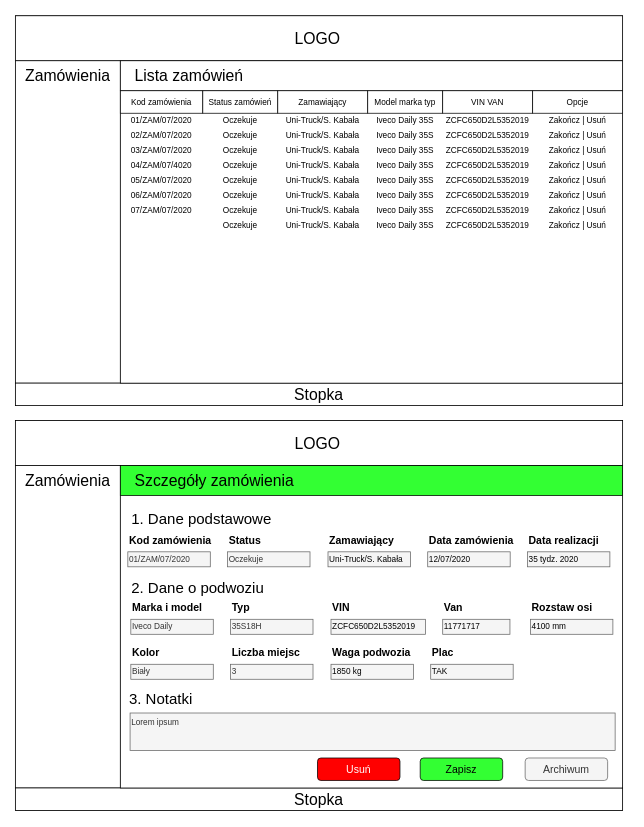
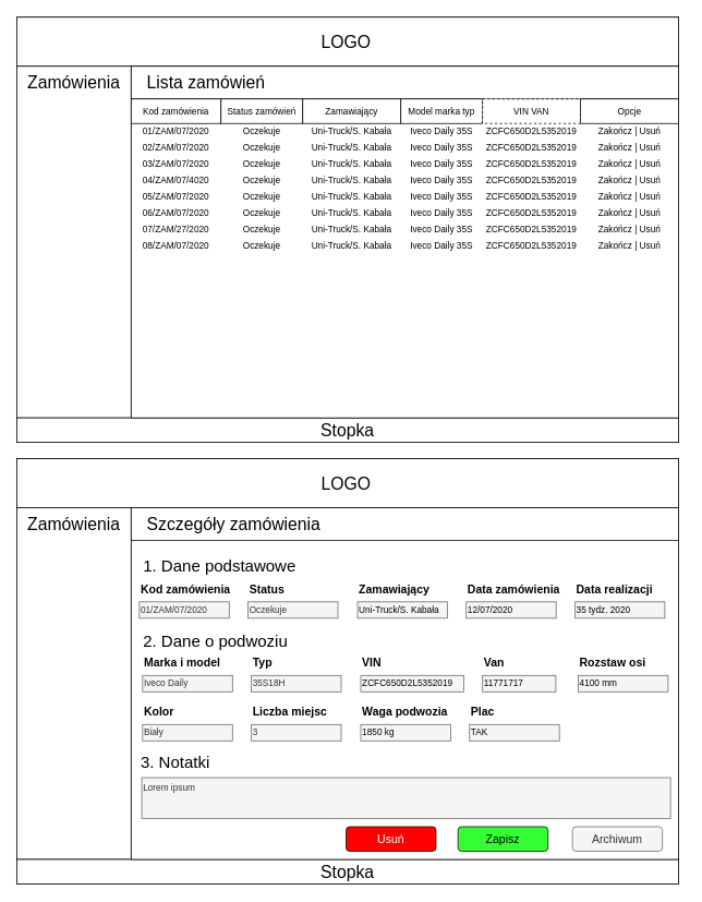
- <mxCell id="74" value="VIN VAN" style="rounded=0;whiteSpace=wrap;html=1;fontSize=11;align=center;" vertex="1" parent="1"><mxGeometry x="590" y="120" width="120" height="30" as="geometry" /></mxCell>
+ <mxCell id="74" value="VIN VAN" style="rounded=0;whiteSpace=wrap;html=1;fontSize=11;align=center;dashed=1;" vertex="1" parent="1"><mxGeometry x="590" y="120" width="120" height="30" as="geometry" /></mxCell>
- <mxCell id="112" value="07/ZAM/07/2020" style="text;html=1;strokeColor=none;fillColor=none;align=center;verticalAlign=middle;whiteSpace=wrap;rounded=0;fontSize=11;fontStyle=0" vertex="1" parent="1"><mxGeometry x="160" y="270" width="110" height="20" as="geometry" /></mxCell>
+ <mxCell id="112" value="07/ZAM/27/2020" style="text;html=1;strokeColor=none;fillColor=none;align=center;verticalAlign=middle;whiteSpace=wrap;rounded=0;fontSize=11;fontStyle=0" vertex="1" parent="1"><mxGeometry x="160" y="270" width="110" height="20" as="geometry" /></mxCell>
+ <mxCell id="118" value="08/ZAM/07/2020" style="text;html=1;strokeColor=none;fillColor=none;align=center;verticalAlign=middle;whiteSpace=wrap;rounded=0;fontSize=11;fontStyle=0" vertex="1" parent="1"><mxGeometry x="160" y="290" width="110" height="20" as="geometry" /></mxCell>
- <mxCell id="11" value="&amp;nbsp; &amp;nbsp;Szczegóły zamówienia" style="rounded=0;whiteSpace=wrap;html=1;fontSize=21;align=left;fillColor=#33ff33;" vertex="1" parent="2"><mxGeometry x="140" y="60" width="670" height="40" as="geometry" /></mxCell>
+ <mxCell id="11" value="&amp;nbsp; &amp;nbsp;Szczegóły zamówienia" style="rounded=0;whiteSpace=wrap;html=1;fontSize=21;align=left;" vertex="1" parent="2"><mxGeometry x="140" y="60" width="670" height="40" as="geometry" /></mxCell>
